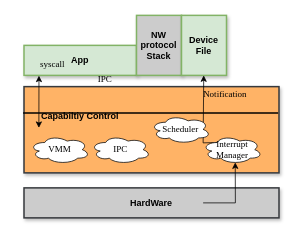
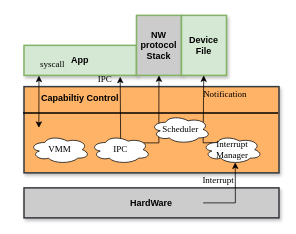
+ <mxCell id="7" value="" style="endArrow=classic;startArrow=classic;html=1;rounded=0;entryX=0.5;entryY=1;entryDx=0;entryDy=0;exitX=0.855;exitY=1.044;exitDx=0;exitDy=0;exitPerimeter=0;" edge="1" parent="1" source="4" target="5"><mxGeometry width="50" height="50" relative="1" as="geometry"><mxPoint x="116" y="100" as="sourcePoint" /><mxPoint x="151.17" y="135" as="targetPoint" /><Array as="points"><mxPoint x="160" y="190" /><mxPoint x="211" y="190" /><mxPoint x="211" y="130" /></Array></mxGeometry></mxCell>
- <mxCell id="20" value="&lt;b&gt;Capabiltiy Control&lt;/b&gt;" style="text;html=1;align=center;verticalAlign=middle;whiteSpace=wrap;rounded=0;" vertex="1" parent="1"><mxGeometry x="51.17" y="140" width="110" height="30" as="geometry" /></mxCell>
+ <mxCell id="20" value="&lt;b&gt;Capabiltiy Control&lt;/b&gt;" style="text;html=1;align=center;verticalAlign=middle;whiteSpace=wrap;rounded=0;" vertex="1" parent="1"><mxGeometry x="51.17" y="115" width="110" height="30" as="geometry" /></mxCell>
+ <mxCell id="14" value="&lt;font style=&quot;font-size: 12px;&quot; face=&quot;Times New Roman&quot;&gt;Interrupt&lt;/font&gt;" style="text;strokeColor=none;align=center;fillColor=none;html=1;verticalAlign=middle;whiteSpace=wrap;rounded=0;strokeWidth=1;container=0;" vertex="1" parent="1"><mxGeometry x="241.17" y="230" width="98.83" height="20" as="geometry" /></mxCell>
